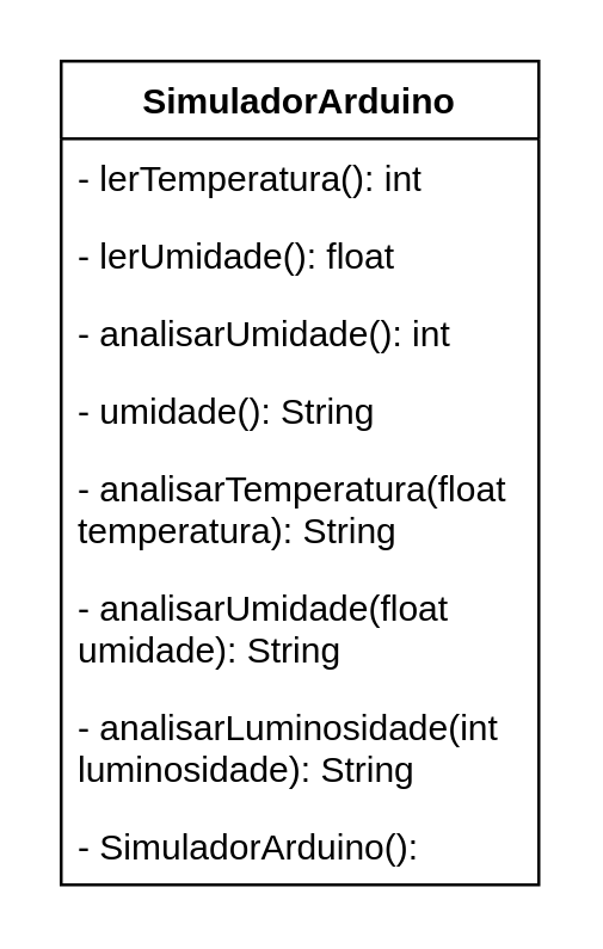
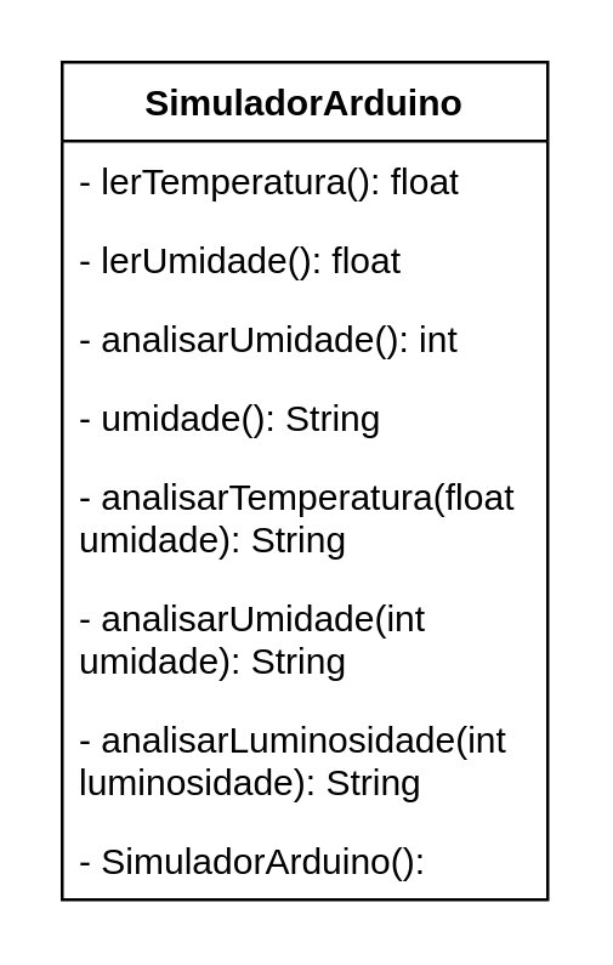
- <mxCell id="3" value="- lerTemperatura(): int" style="text;strokeColor=none;fillColor=none;align=left;verticalAlign=top;spacingLeft=4;spacingRight=4;overflow=hidden;rotatable=0;points=[[0,0.5],[1,0.5]];portConstraint=eastwest;whiteSpace=wrap;html=1;" vertex="1" parent="2"><mxGeometry y="26" width="160" height="26" as="geometry" /></mxCell>
+ <mxCell id="3" value="- lerTemperatura(): float" style="text;strokeColor=none;fillColor=none;align=left;verticalAlign=top;spacingLeft=4;spacingRight=4;overflow=hidden;rotatable=0;points=[[0,0.5],[1,0.5]];portConstraint=eastwest;whiteSpace=wrap;html=1;" vertex="1" parent="2"><mxGeometry y="26" width="160" height="26" as="geometry" /></mxCell>
- <mxCell id="7" value="- analisarTemperatura(float temperatura): String" style="text;strokeColor=none;fillColor=none;align=left;verticalAlign=top;spacingLeft=4;spacingRight=4;overflow=hidden;rotatable=0;points=[[0,0.5],[1,0.5]];portConstraint=eastwest;whiteSpace=wrap;html=1;" vertex="1" parent="2"><mxGeometry y="130" width="160" height="40" as="geometry" /></mxCell>
+ <mxCell id="7" value="- analisarTemperatura(float umidade): String" style="text;strokeColor=none;fillColor=none;align=left;verticalAlign=top;spacingLeft=4;spacingRight=4;overflow=hidden;rotatable=0;points=[[0,0.5],[1,0.5]];portConstraint=eastwest;whiteSpace=wrap;html=1;" vertex="1" parent="2"><mxGeometry y="130" width="160" height="40" as="geometry" /></mxCell>
- <mxCell id="8" value="- analisarUmidade(float umidade): String" style="text;strokeColor=none;fillColor=none;align=left;verticalAlign=top;spacingLeft=4;spacingRight=4;overflow=hidden;rotatable=0;points=[[0,0.5],[1,0.5]];portConstraint=eastwest;whiteSpace=wrap;html=1;" vertex="1" parent="2"><mxGeometry y="170" width="160" height="40" as="geometry" /></mxCell>
+ <mxCell id="8" value="- analisarUmidade(int umidade): String" style="text;strokeColor=none;fillColor=none;align=left;verticalAlign=top;spacingLeft=4;spacingRight=4;overflow=hidden;rotatable=0;points=[[0,0.5],[1,0.5]];portConstraint=eastwest;whiteSpace=wrap;html=1;" vertex="1" parent="2"><mxGeometry y="170" width="160" height="40" as="geometry" /></mxCell>
